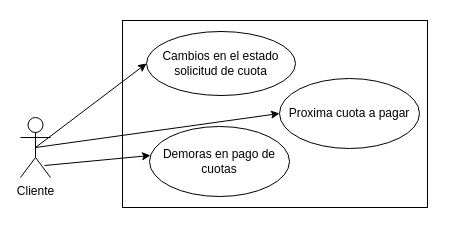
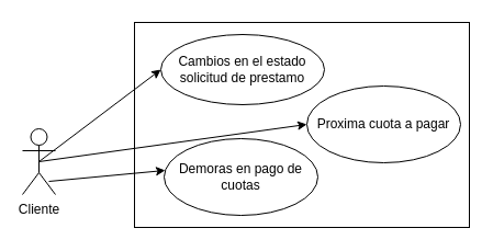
- <mxCell id="5" value="Cambios en el estado solicitud de cuota" style="ellipse;whiteSpace=wrap;html=1;" parent="1" vertex="1"><mxGeometry x="146" y="31" width="149" height="64" as="geometry" /></mxCell>
+ <mxCell id="5" value="Cambios en el estado solicitud de prestamo" style="ellipse;whiteSpace=wrap;html=1;" parent="1" vertex="1"><mxGeometry x="146" y="31" width="149" height="64" as="geometry" /></mxCell>
